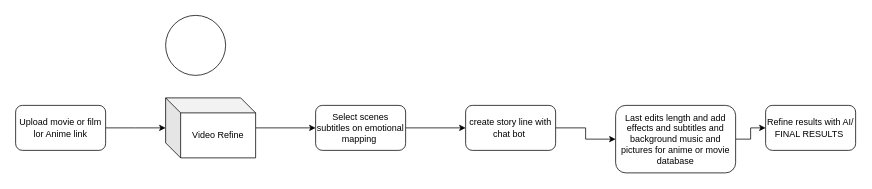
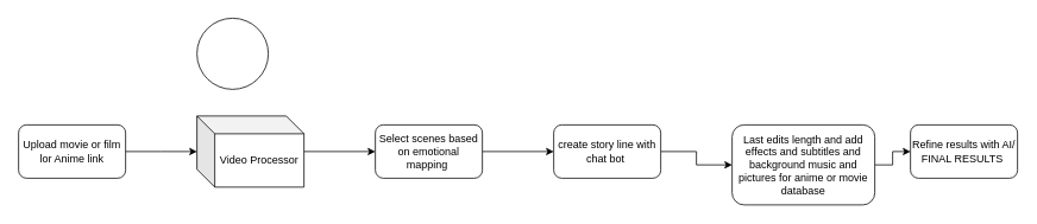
- <mxCell id="7" value="Select scenes subtitles on emotional mapping&amp;nbsp;" style="rounded=1;whiteSpace=wrap;html=1;" vertex="1" parent="1"><mxGeometry x="420" y="140" width="120" height="60" as="geometry" /></mxCell>
+ <mxCell id="7" value="Select scenes based on emotional mapping&amp;nbsp;" style="rounded=1;whiteSpace=wrap;html=1;" vertex="1" parent="1"><mxGeometry x="420" y="140" width="120" height="60" as="geometry" /></mxCell>
- <mxCell id="5" value="Video Refine" style="shape=cube;whiteSpace=wrap;html=1;boundedLbl=1;backgroundOutline=1;darkOpacity=0.05;darkOpacity2=0.1;" vertex="1" parent="1"><mxGeometry x="220" y="130" width="120" height="80" as="geometry" /></mxCell>
+ <mxCell id="5" value="Video Processor" style="shape=cube;whiteSpace=wrap;html=1;boundedLbl=1;backgroundOutline=1;darkOpacity=0.05;darkOpacity2=0.1;" vertex="1" parent="1"><mxGeometry x="220" y="130" width="120" height="80" as="geometry" /></mxCell>
